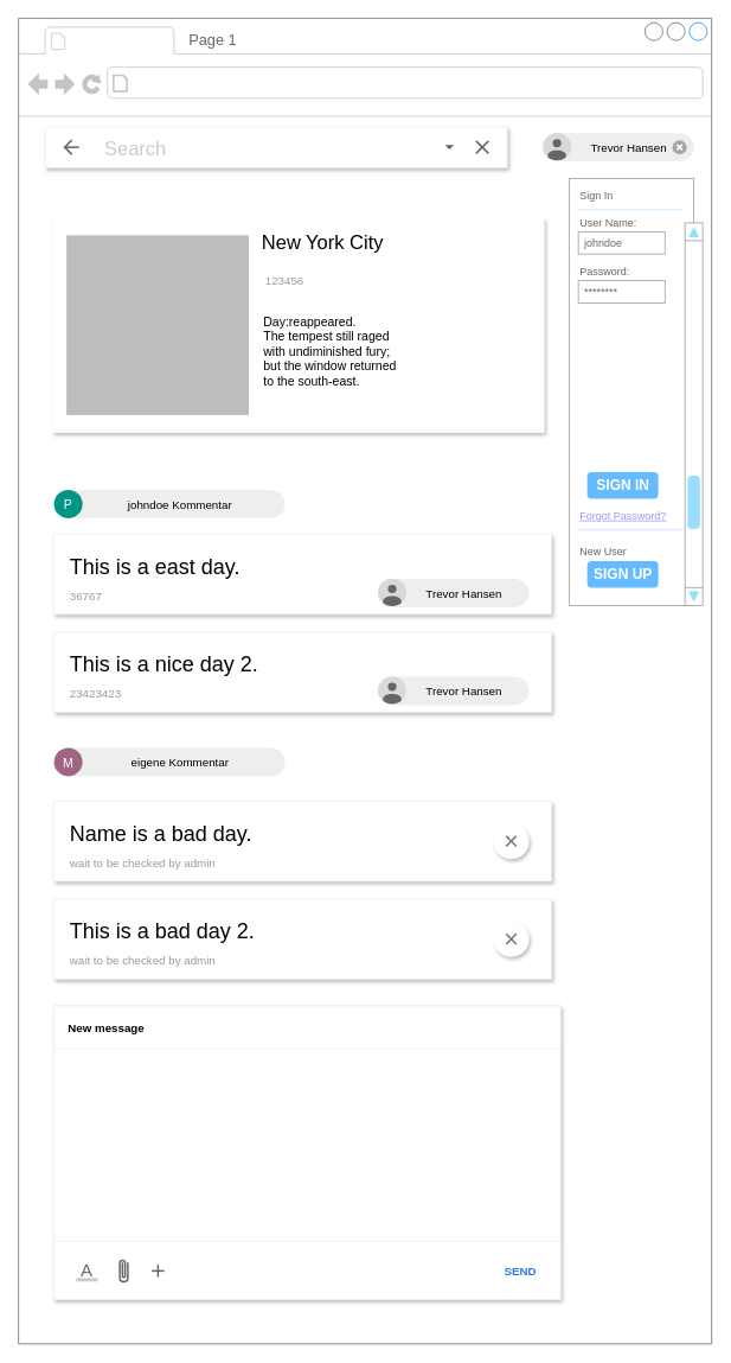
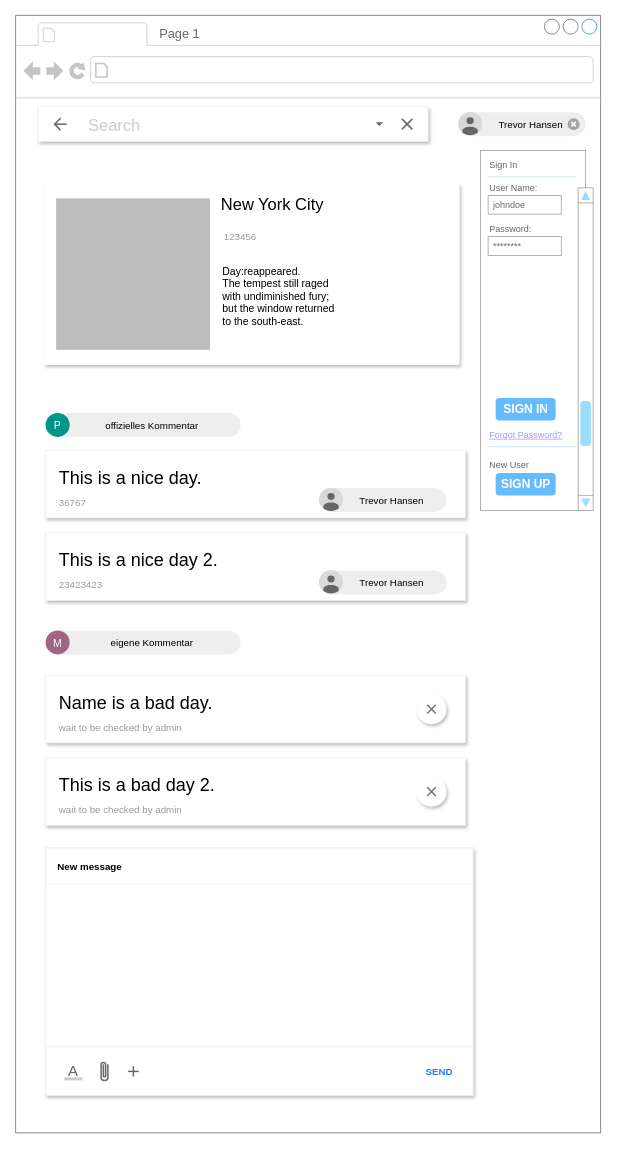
- <mxCell id="32" value=" johndoe Kommentar" style="shape=rect;arcSize=50;strokeColor=none;fillColor=#eeeeee;rounded=1;spacingLeft=24;fontSize=13;align=center;" vertex="1" parent="2"><mxGeometry x="40" y="530" width="260" height="32" as="geometry" /></mxCell>
+ <mxCell id="32" value=" offizielles Kommentar" style="shape=rect;arcSize=50;strokeColor=none;fillColor=#eeeeee;rounded=1;spacingLeft=24;fontSize=13;align=center;" vertex="1" parent="2"><mxGeometry x="40" y="530" width="260" height="32" as="geometry" /></mxCell>
- <mxCell id="36" value="This is a east day." style="dashed=0;shape=rect;fillColor=#ffffff;strokeColor=#eeeeee;shadow=1;fontColor=#000000;fontSize=24;fontStyle=0;verticalAlign=top;spacingBottom=0;spacingLeft=16;spacingTop=15;align=left;" vertex="1" parent="1"><mxGeometry x="60" y="600" width="560" height="90" as="geometry" /></mxCell>
+ <mxCell id="36" value="This is a nice day." style="dashed=0;shape=rect;fillColor=#ffffff;strokeColor=#eeeeee;shadow=1;fontColor=#000000;fontSize=24;fontStyle=0;verticalAlign=top;spacingBottom=0;spacingLeft=16;spacingTop=15;align=left;" vertex="1" parent="1"><mxGeometry x="60" y="600" width="560" height="90" as="geometry" /></mxCell>
